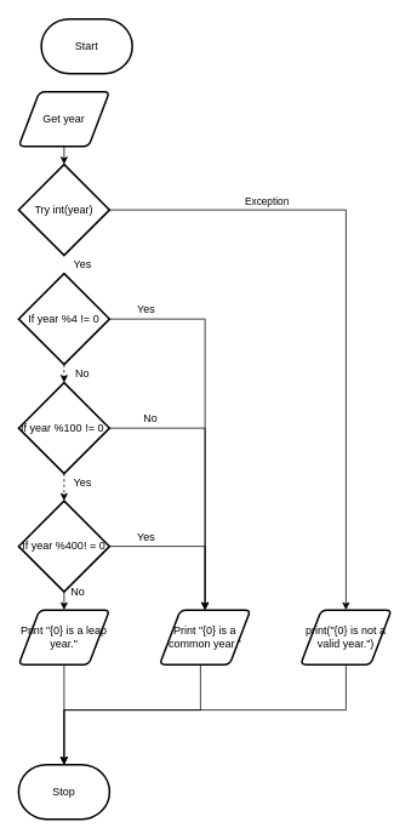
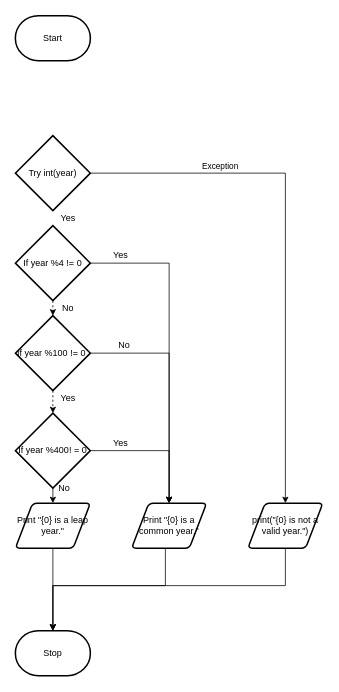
- <mxCell id="2" value="Start" style="strokeWidth=2;html=1;shape=mxgraph.flowchart.terminator;whiteSpace=wrap;" vertex="1" parent="1"><mxGeometry x="45" y="20" width="100" height="60" as="geometry" /></mxCell>
+ <mxCell id="2" value="Start" style="strokeWidth=2;html=1;shape=mxgraph.flowchart.terminator;whiteSpace=wrap;" vertex="1" parent="1"><mxGeometry x="20" y="20" width="100" height="60" as="geometry" /></mxCell>
- <mxCell id="4" value="Get year" style="shape=parallelogram;html=1;strokeWidth=2;perimeter=parallelogramPerimeter;whiteSpace=wrap;rounded=1;arcSize=12;size=0.23;" vertex="1" parent="1"><mxGeometry x="20" y="100" width="100" height="60" as="geometry" /></mxCell>
- <mxCell id="3" style="edgeStyle=orthogonalEdgeStyle;rounded=0;orthogonalLoop=1;jettySize=auto;html=1;exitX=0.5;exitY=1;exitDx=0;exitDy=0;entryX=0.5;entryY=0;entryDx=0;entryDy=0;entryPerimeter=0;" edge="1" parent="1" source="4" target="18"><mxGeometry relative="1" as="geometry" /></mxCell>
